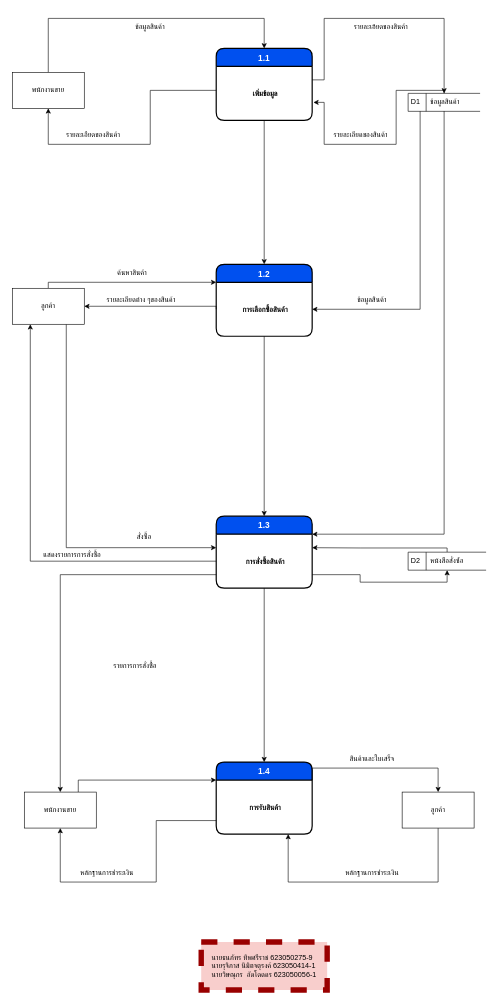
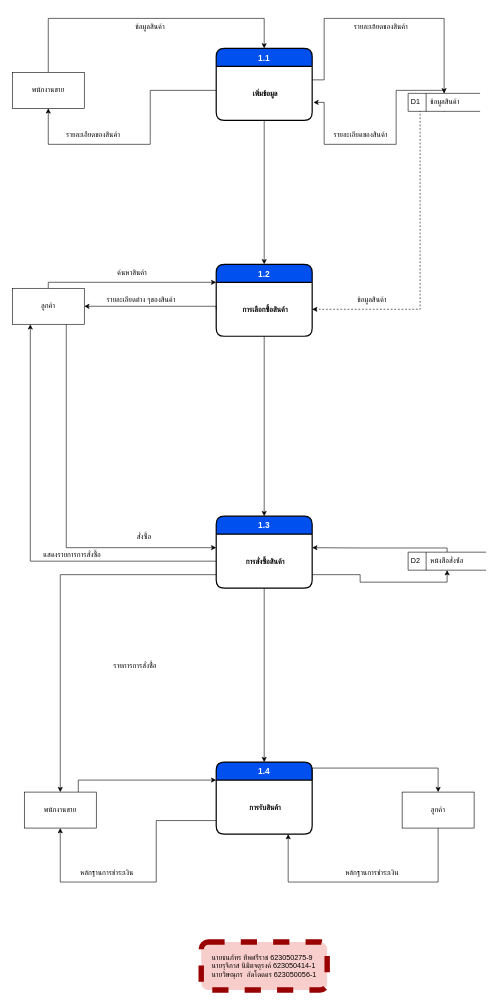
- <mxCell id="14" style="edgeStyle=orthogonalEdgeStyle;rounded=0;orthogonalLoop=1;jettySize=auto;html=1;exitX=0.5;exitY=1;exitDx=0;exitDy=0;entryX=1;entryY=0.5;entryDx=0;entryDy=0;" edge="1" parent="1" source="16" target="21"><mxGeometry relative="1" as="geometry"><Array as="points"><mxPoint x="700" y="165" /><mxPoint x="700" y="515" /></Array></mxGeometry></mxCell>
+ <mxCell id="14" style="edgeStyle=orthogonalEdgeStyle;rounded=0;orthogonalLoop=1;jettySize=auto;html=1;exitX=0.5;exitY=1;exitDx=0;exitDy=0;entryX=1;entryY=0.5;entryDx=0;entryDy=0;dashed=1;" edge="1" parent="1" source="16" target="21"><mxGeometry relative="1" as="geometry"><Array as="points"><mxPoint x="700" y="165" /><mxPoint x="700" y="515" /></Array></mxGeometry></mxCell>
- <mxCell id="15" style="edgeStyle=orthogonalEdgeStyle;rounded=0;orthogonalLoop=1;jettySize=auto;html=1;exitX=0.5;exitY=1;exitDx=0;exitDy=0;entryX=1;entryY=0;entryDx=0;entryDy=0;" edge="1" parent="1" source="16" target="27"><mxGeometry relative="1" as="geometry"><mxPoint x="620" y="920" as="targetPoint" /><Array as="points"><mxPoint x="740" y="890" /></Array></mxGeometry></mxCell>
- <mxCell id="48" value="สินค้าและใบเสร็จ" style="text;html=1;strokeColor=none;fillColor=none;align=center;verticalAlign=middle;whiteSpace=wrap;rounded=0;dashed=1;" vertex="1" parent="1"><mxGeometry x="530" y="1240" width="180" height="50" as="geometry" /></mxCell>
- <mxCell id="9" value="&lt;div style=&quot;text-align: left&quot;&gt;&lt;span&gt;นายธนภัทร ทิพศรีราช 623050275-9&lt;/span&gt;&lt;/div&gt;&lt;div style=&quot;text-align: left&quot;&gt;&lt;span style=&quot;text-indent: 0.5in&quot;&gt;นายรุจิภาส นิมิตจตุรงค์ 623050414-1&lt;/span&gt;&lt;/div&gt;&lt;div style=&quot;text-align: left&quot;&gt;&lt;span style=&quot;text-indent: 0.5in&quot;&gt;นายวิษณุกร&lt;/span&gt;&lt;span style=&quot;text-indent: 0.5in&quot;&gt;&amp;nbsp; &lt;/span&gt;&lt;span style=&quot;text-indent: 0.5in&quot;&gt;อัดโดดดร&lt;/span&gt;&lt;span style=&quot;text-indent: 0.5in&quot;&gt;&amp;nbsp;&lt;/span&gt;&lt;span style=&quot;text-indent: 0.5in&quot;&gt;623050056-1&lt;/span&gt;&lt;/div&gt;" style="whiteSpace=wrap;html=1;strokeColor=#990000;fillColor=#f8cecc;align=center;dashed=1;strokeWidth=9;rounded=0;" vertex="1" parent="1"><mxGeometry x="335" y="1570" width="210" height="80" as="geometry" /></mxCell>
+ <mxCell id="9" value="&lt;div style=&quot;text-align: left&quot;&gt;&lt;span&gt;นายธนภัทร ทิพศรีราช 623050275-9&lt;/span&gt;&lt;/div&gt;&lt;div style=&quot;text-align: left&quot;&gt;&lt;span style=&quot;text-indent: 0.5in&quot;&gt;นายรุจิภาส นิมิตจตุรงค์ 623050414-1&lt;/span&gt;&lt;/div&gt;&lt;div style=&quot;text-align: left&quot;&gt;&lt;span style=&quot;text-indent: 0.5in&quot;&gt;นายวิษณุกร&lt;/span&gt;&lt;span style=&quot;text-indent: 0.5in&quot;&gt;&amp;nbsp; &lt;/span&gt;&lt;span style=&quot;text-indent: 0.5in&quot;&gt;อัดโดดดร&lt;/span&gt;&lt;span style=&quot;text-indent: 0.5in&quot;&gt;&amp;nbsp;&lt;/span&gt;&lt;span style=&quot;text-indent: 0.5in&quot;&gt;623050056-1&lt;/span&gt;&lt;/div&gt;" style="rounded=1;whiteSpace=wrap;html=1;strokeColor=#990000;fillColor=#f8cecc;align=center;dashed=1;strokeWidth=9;" vertex="1" parent="1"><mxGeometry x="335" y="1570" width="210" height="80" as="geometry" /></mxCell>
